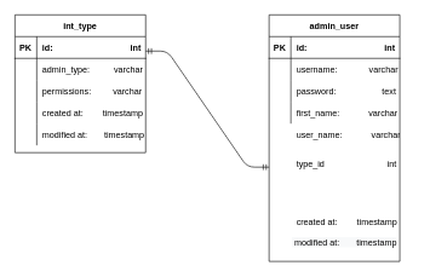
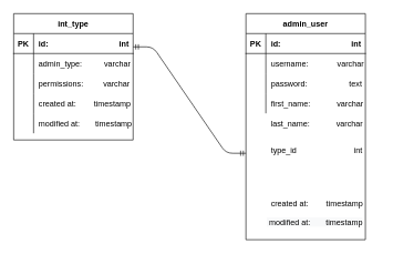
- <mxCell id="31" value="user_name:            varchar" style="shape=partialRectangle;connectable=0;fillColor=none;top=0;left=0;bottom=0;right=0;align=left;spacingLeft=6;overflow=hidden;" vertex="1" parent="1"><mxGeometry x="400" y="170" width="150" height="30" as="geometry" /></mxCell>
+ <mxCell id="31" value="last_name:            varchar" style="shape=partialRectangle;connectable=0;fillColor=none;top=0;left=0;bottom=0;right=0;align=left;spacingLeft=6;overflow=hidden;" vertex="1" parent="1"><mxGeometry x="400" y="170" width="150" height="30" as="geometry" /></mxCell>
